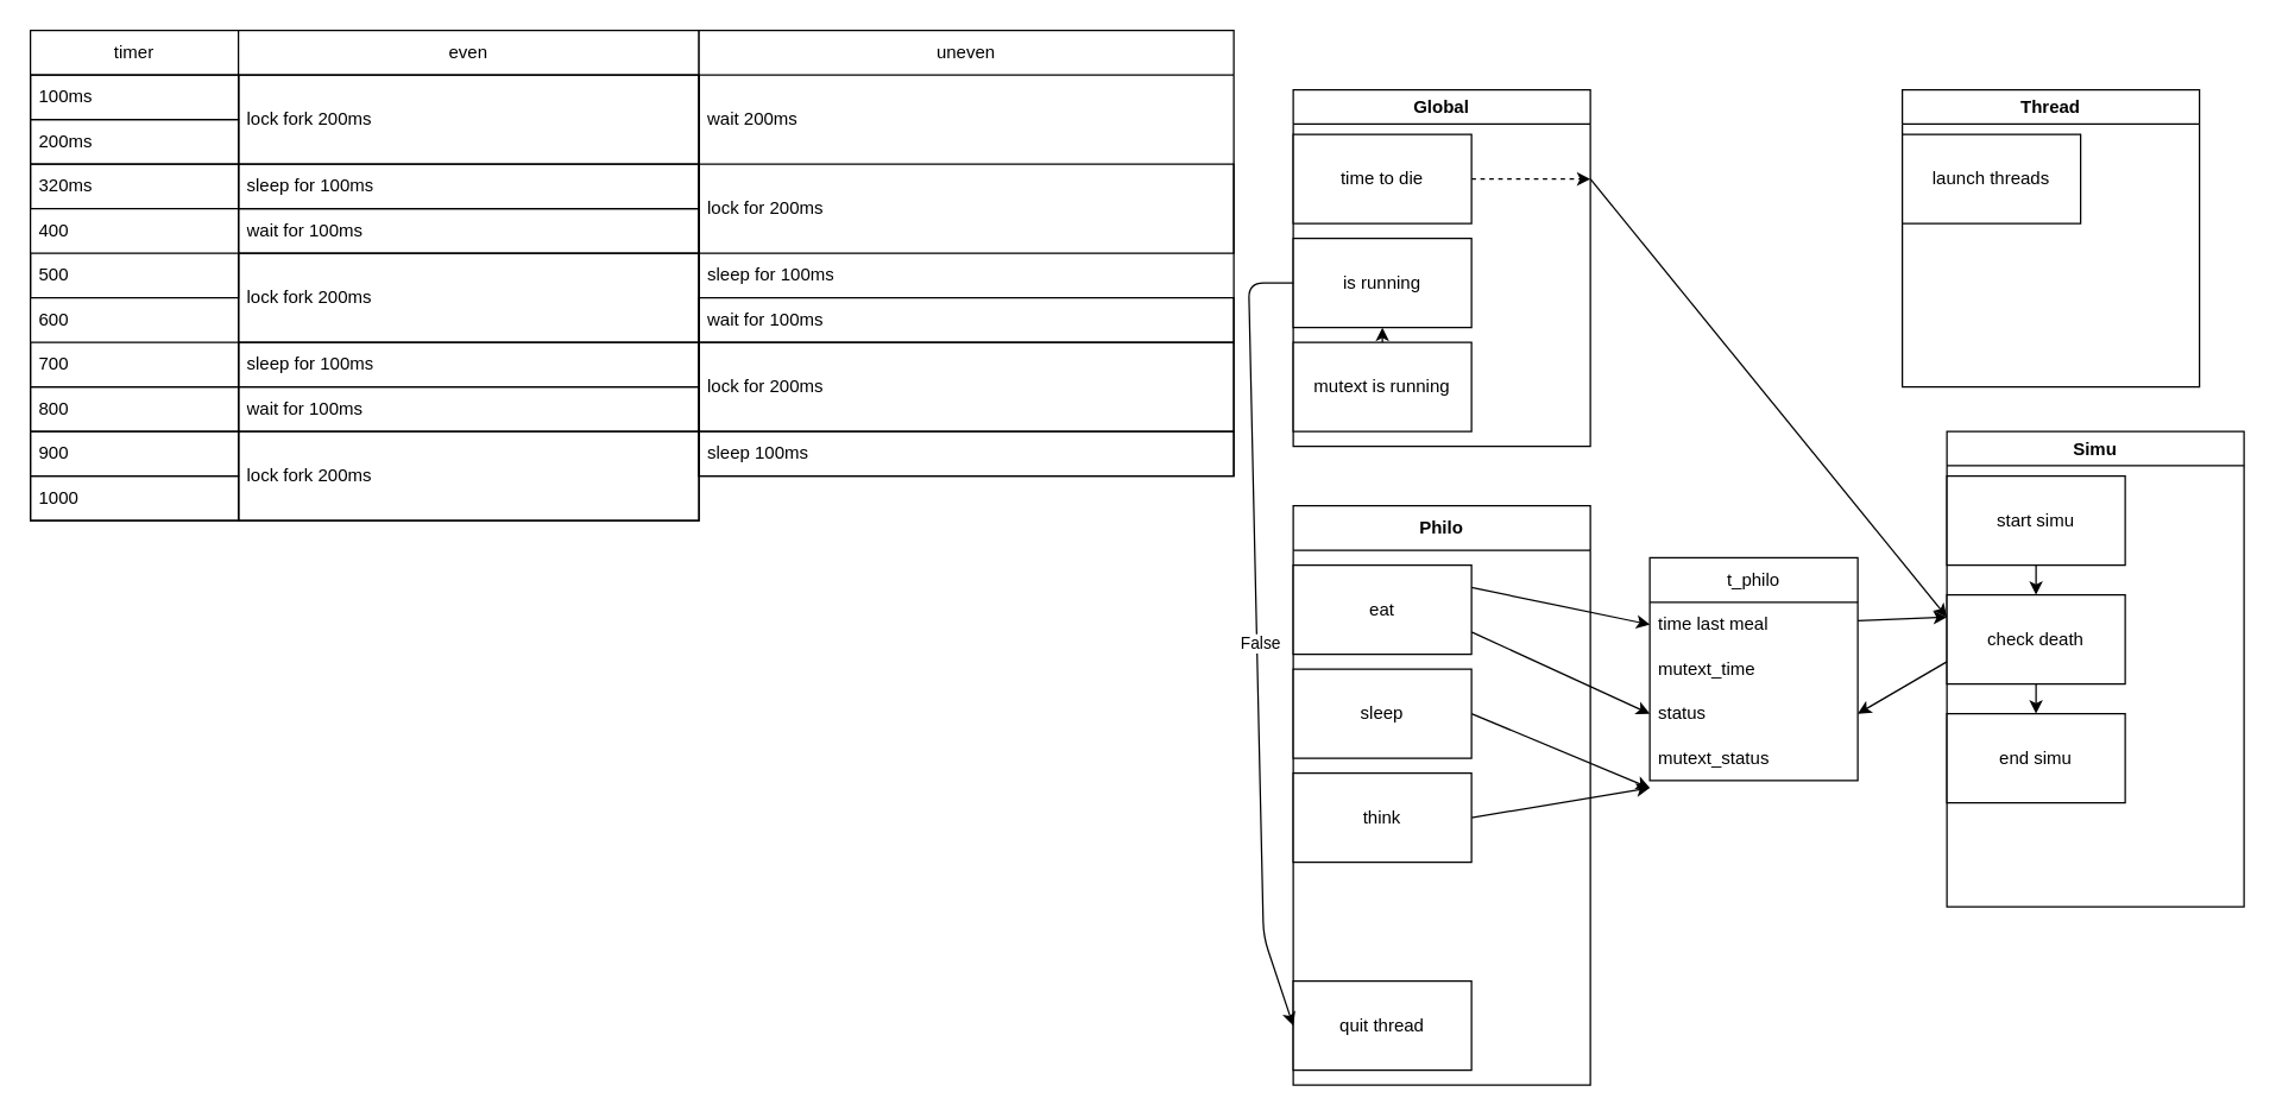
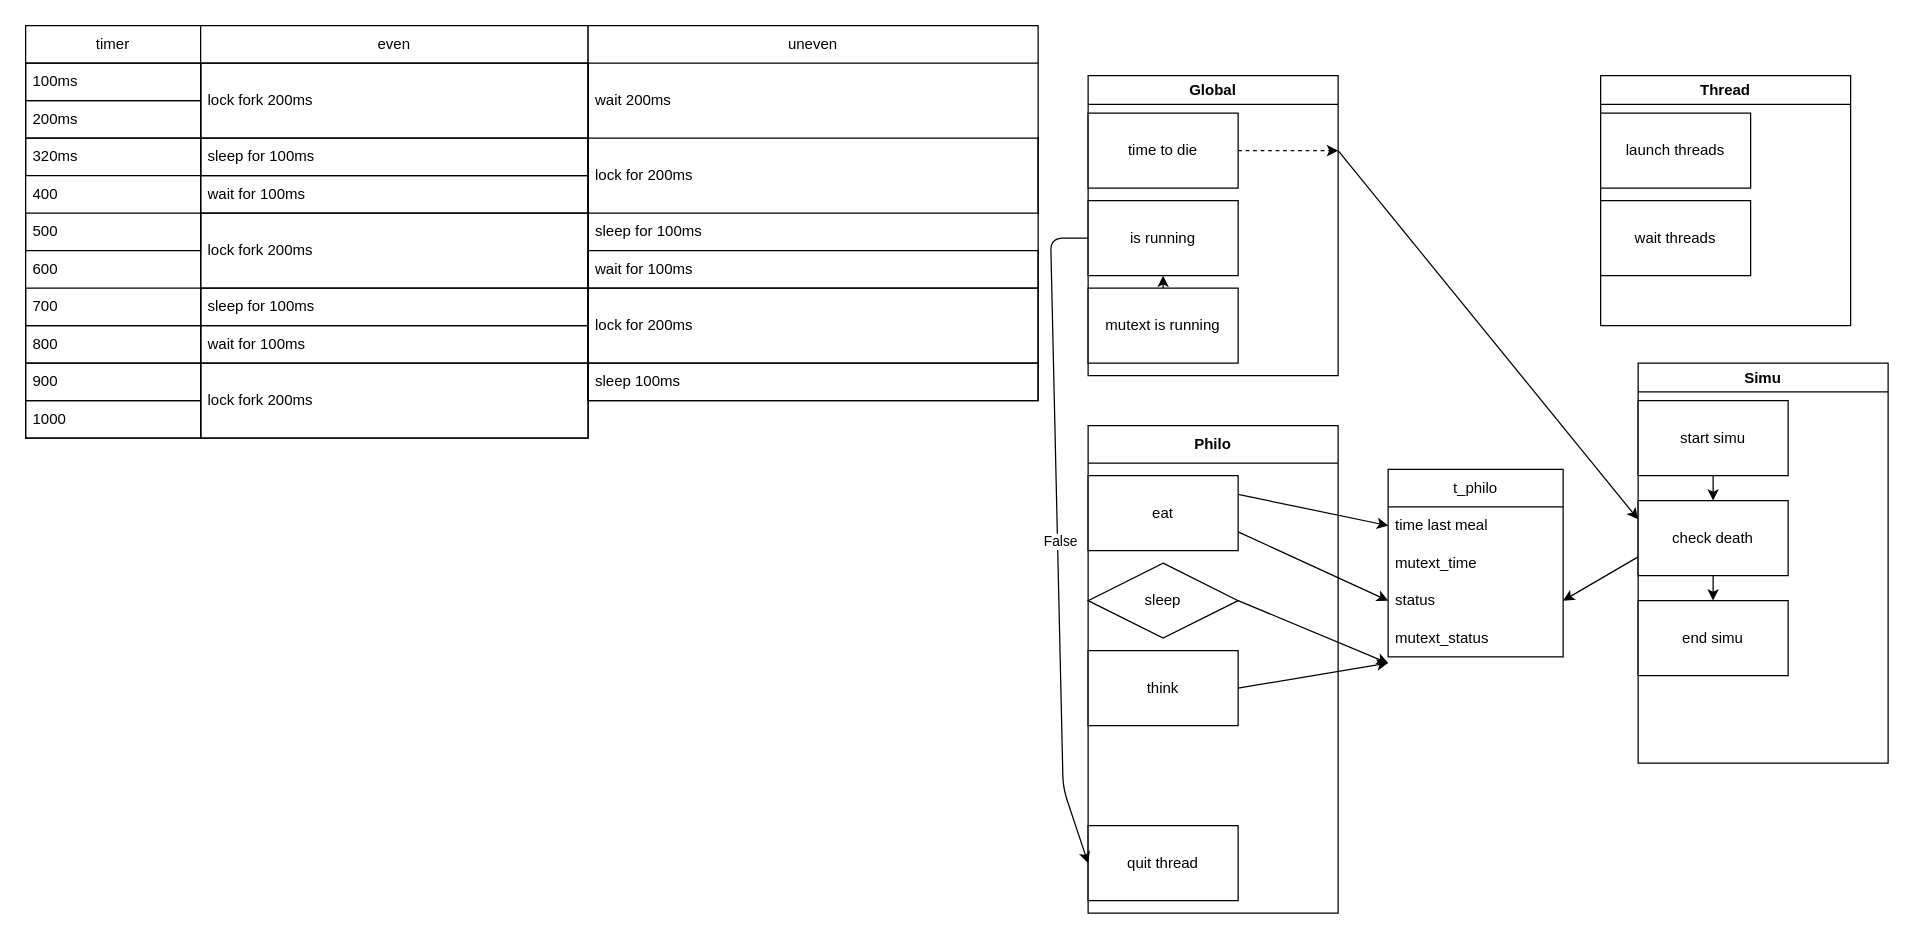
+ <mxCell id="17" value="wait threads" style="rounded=0;whiteSpace=wrap;html=1;" parent="15" vertex="1"><mxGeometry y="100" width="120" height="60" as="geometry" /></mxCell>
- <mxCell id="32" style="edgeStyle=none;html=1;entryX=0;entryY=0.25;entryDx=0;entryDy=0;" parent="1" source="26" target="11" edge="1"><mxGeometry relative="1" as="geometry" /></mxCell>
- <mxCell id="21" value="sleep" style="rounded=0;whiteSpace=wrap;html=1;" parent="18" vertex="1"><mxGeometry y="110" width="120" height="60" as="geometry" /></mxCell>
+ <mxCell id="21" value="sleep" style="rhombus;whiteSpace=wrap;html=1;" parent="18" vertex="1"><mxGeometry y="110" width="120" height="60" as="geometry" /></mxCell>
